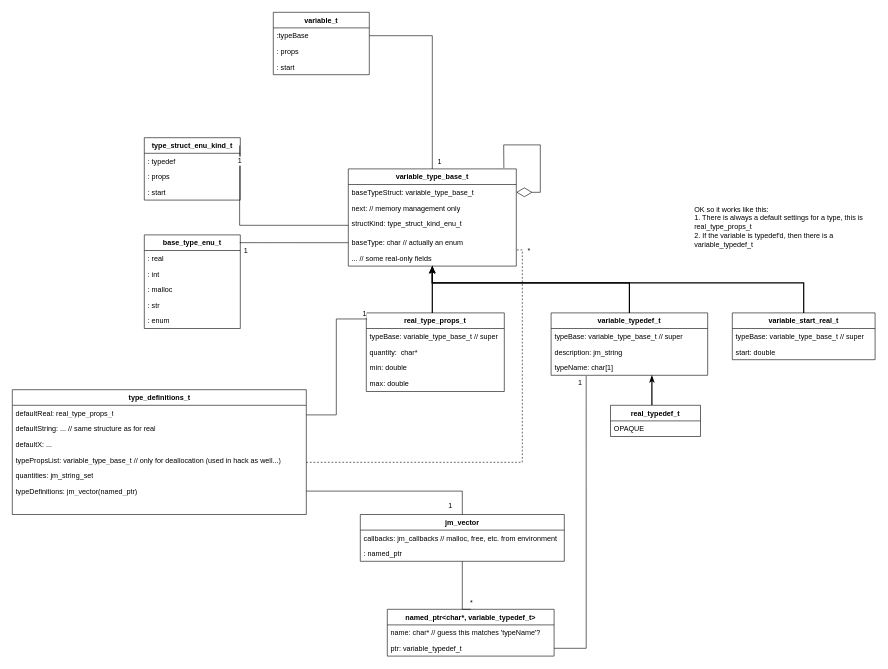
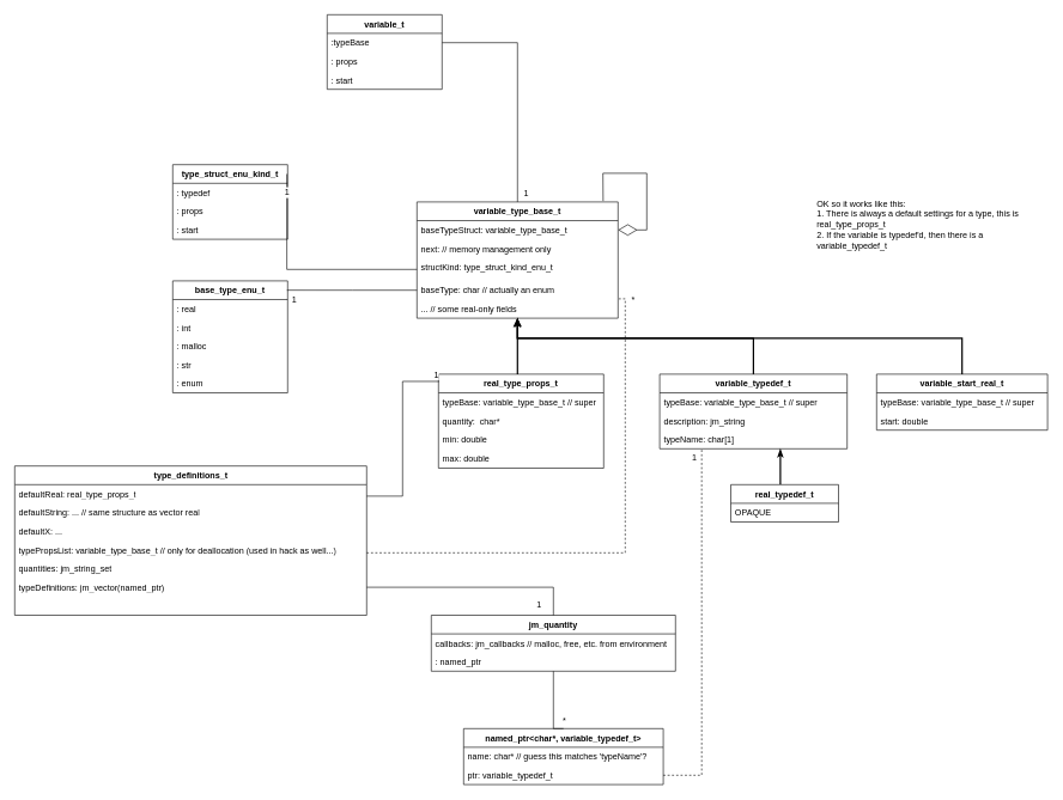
- <mxCell id="64" value="OK so it works like this:&lt;br&gt;1. There is always a default settings for a type, this is&lt;br&gt;real_type_props_t&lt;br&gt;2. If the variable is typedef'd, then there is a&lt;br&gt;variable_typedef_t&amp;nbsp;" style="text;html=1;resizable=0;points=[];autosize=1;align=left;verticalAlign=top;spacingTop=-4;" parent="1" vertex="1"><mxGeometry x="1155" y="339" width="291" height="70" as="geometry" /></mxCell>
+ <mxCell id="64" value="OK so it works like this:&lt;br&gt;1. There is always a default settings for a type, this is&lt;br&gt;real_type_props_t&lt;br&gt;2. If the variable is typedef'd, then there is a&lt;br&gt;variable_typedef_t&amp;nbsp;" style="text;html=1;resizable=0;points=[];autosize=1;align=left;verticalAlign=top;spacingTop=-4;" parent="1" vertex="1"><mxGeometry x="1135" y="274" width="291" height="70" as="geometry" /></mxCell>
- <mxCell id="4" value="defaultString: ... // same structure as for real" style="text;html=1;strokeColor=none;fillColor=none;align=left;verticalAlign=top;spacingLeft=4;spacingRight=4;whiteSpace=wrap;overflow=hidden;rotatable=0;points=[[0,0.5],[1,0.5]];portConstraint=eastwest;" parent="2" vertex="1"><mxGeometry y="52" width="490" height="26" as="geometry" /></mxCell>
+ <mxCell id="4" value="defaultString: ... // same structure as vector real" style="text;html=1;strokeColor=none;fillColor=none;align=left;verticalAlign=top;spacingLeft=4;spacingRight=4;whiteSpace=wrap;overflow=hidden;rotatable=0;points=[[0,0.5],[1,0.5]];portConstraint=eastwest;" parent="2" vertex="1"><mxGeometry y="52" width="490" height="26" as="geometry" /></mxCell>
- <mxCell id="45" value="jm_vector" style="swimlane;fontStyle=1;align=center;verticalAlign=top;childLayout=stackLayout;horizontal=1;startSize=26;horizontalStack=0;resizeParent=1;resizeParentMax=0;resizeLast=0;collapsible=1;marginBottom=0;fontFamily=Helvetica;fontSize=12;" parent="1" vertex="1"><mxGeometry x="600" y="857" width="340" height="78" as="geometry" /></mxCell>
+ <mxCell id="45" value="jm_quantity" style="swimlane;fontStyle=1;align=center;verticalAlign=top;childLayout=stackLayout;horizontal=1;startSize=26;horizontalStack=0;resizeParent=1;resizeParentMax=0;resizeLast=0;collapsible=1;marginBottom=0;fontFamily=Helvetica;fontSize=12;" parent="1" vertex="1"><mxGeometry x="600" y="857" width="340" height="78" as="geometry" /></mxCell>
- <mxCell id="55" style="edgeStyle=orthogonalEdgeStyle;rounded=0;orthogonalLoop=1;jettySize=auto;html=1;exitX=1;exitY=0.5;exitDx=0;exitDy=0;entryX=0.224;entryY=1.038;entryDx=0;entryDy=0;entryPerimeter=0;endArrow=none;endFill=0;fontFamily=Helvetica;fontSize=12;" parent="1" source="42" target="54" edge="1"><mxGeometry relative="1" as="geometry" /></mxCell>
+ <mxCell id="55" style="edgeStyle=orthogonalEdgeStyle;rounded=0;orthogonalLoop=1;jettySize=auto;html=1;exitX=1;exitY=0.5;exitDx=0;exitDy=0;entryX=0.224;entryY=1.038;entryDx=0;entryDy=0;entryPerimeter=0;endArrow=none;endFill=0;fontFamily=Helvetica;fontSize=12;dashed=1;" parent="1" source="42" target="54" edge="1"><mxGeometry relative="1" as="geometry" /></mxCell>
